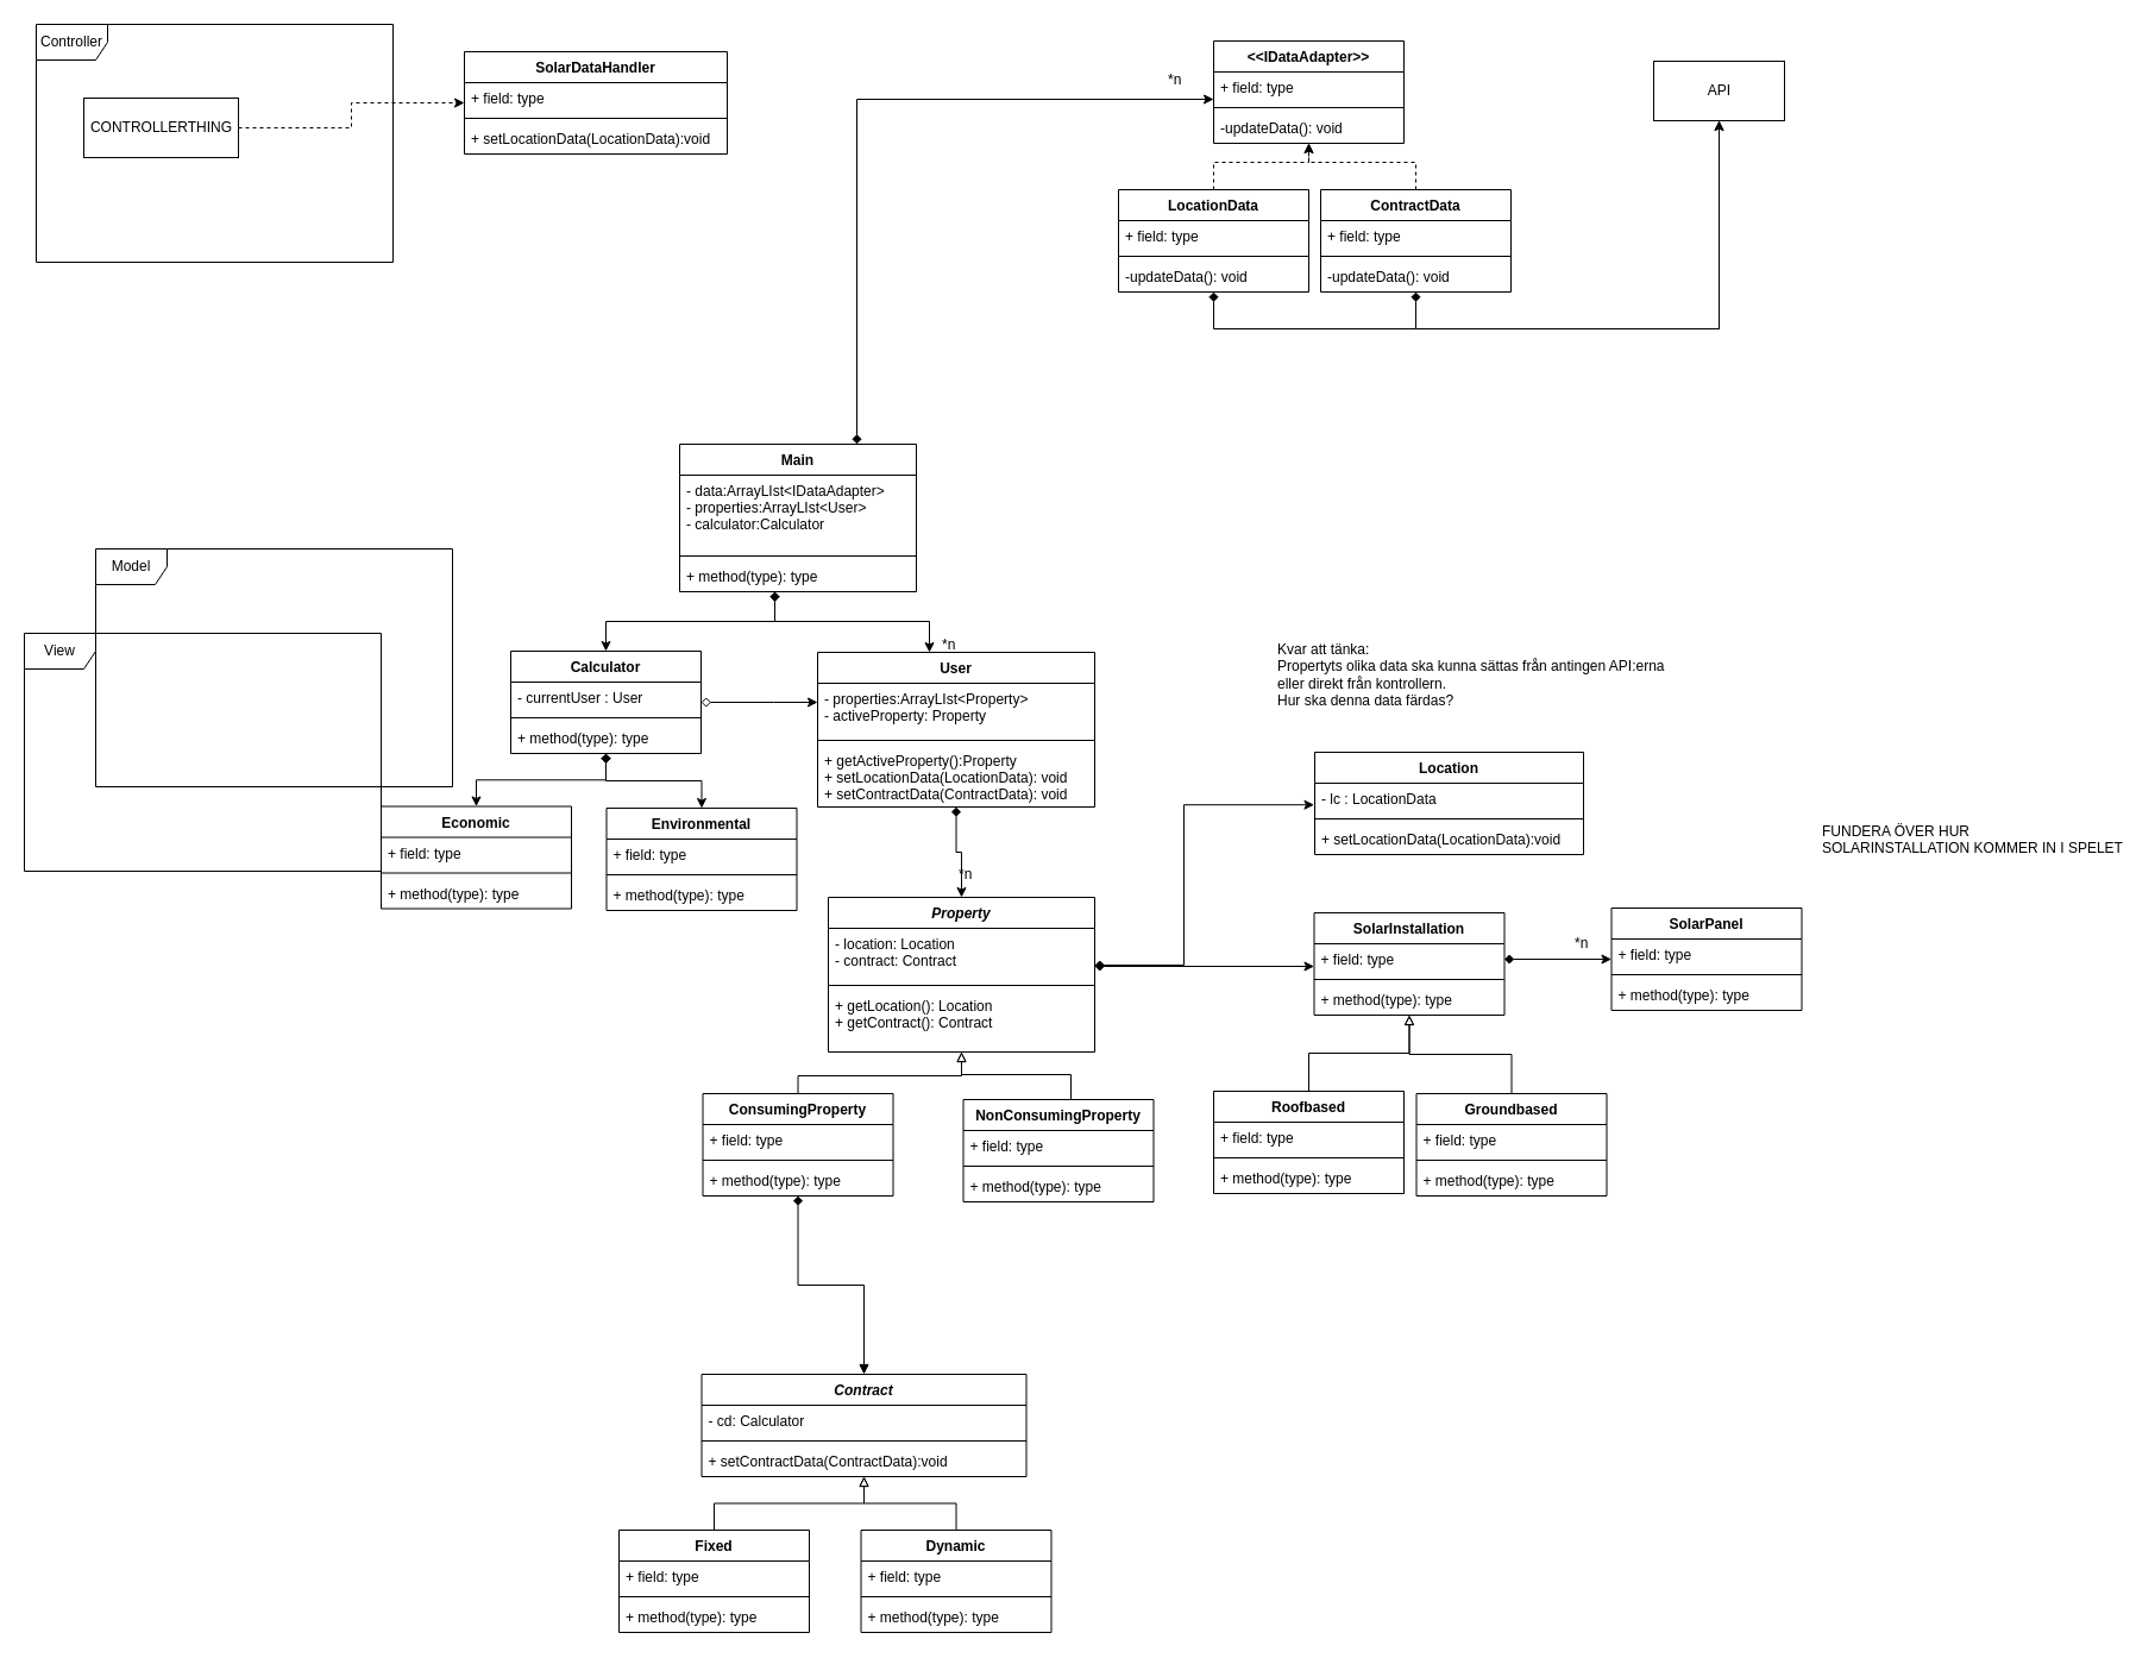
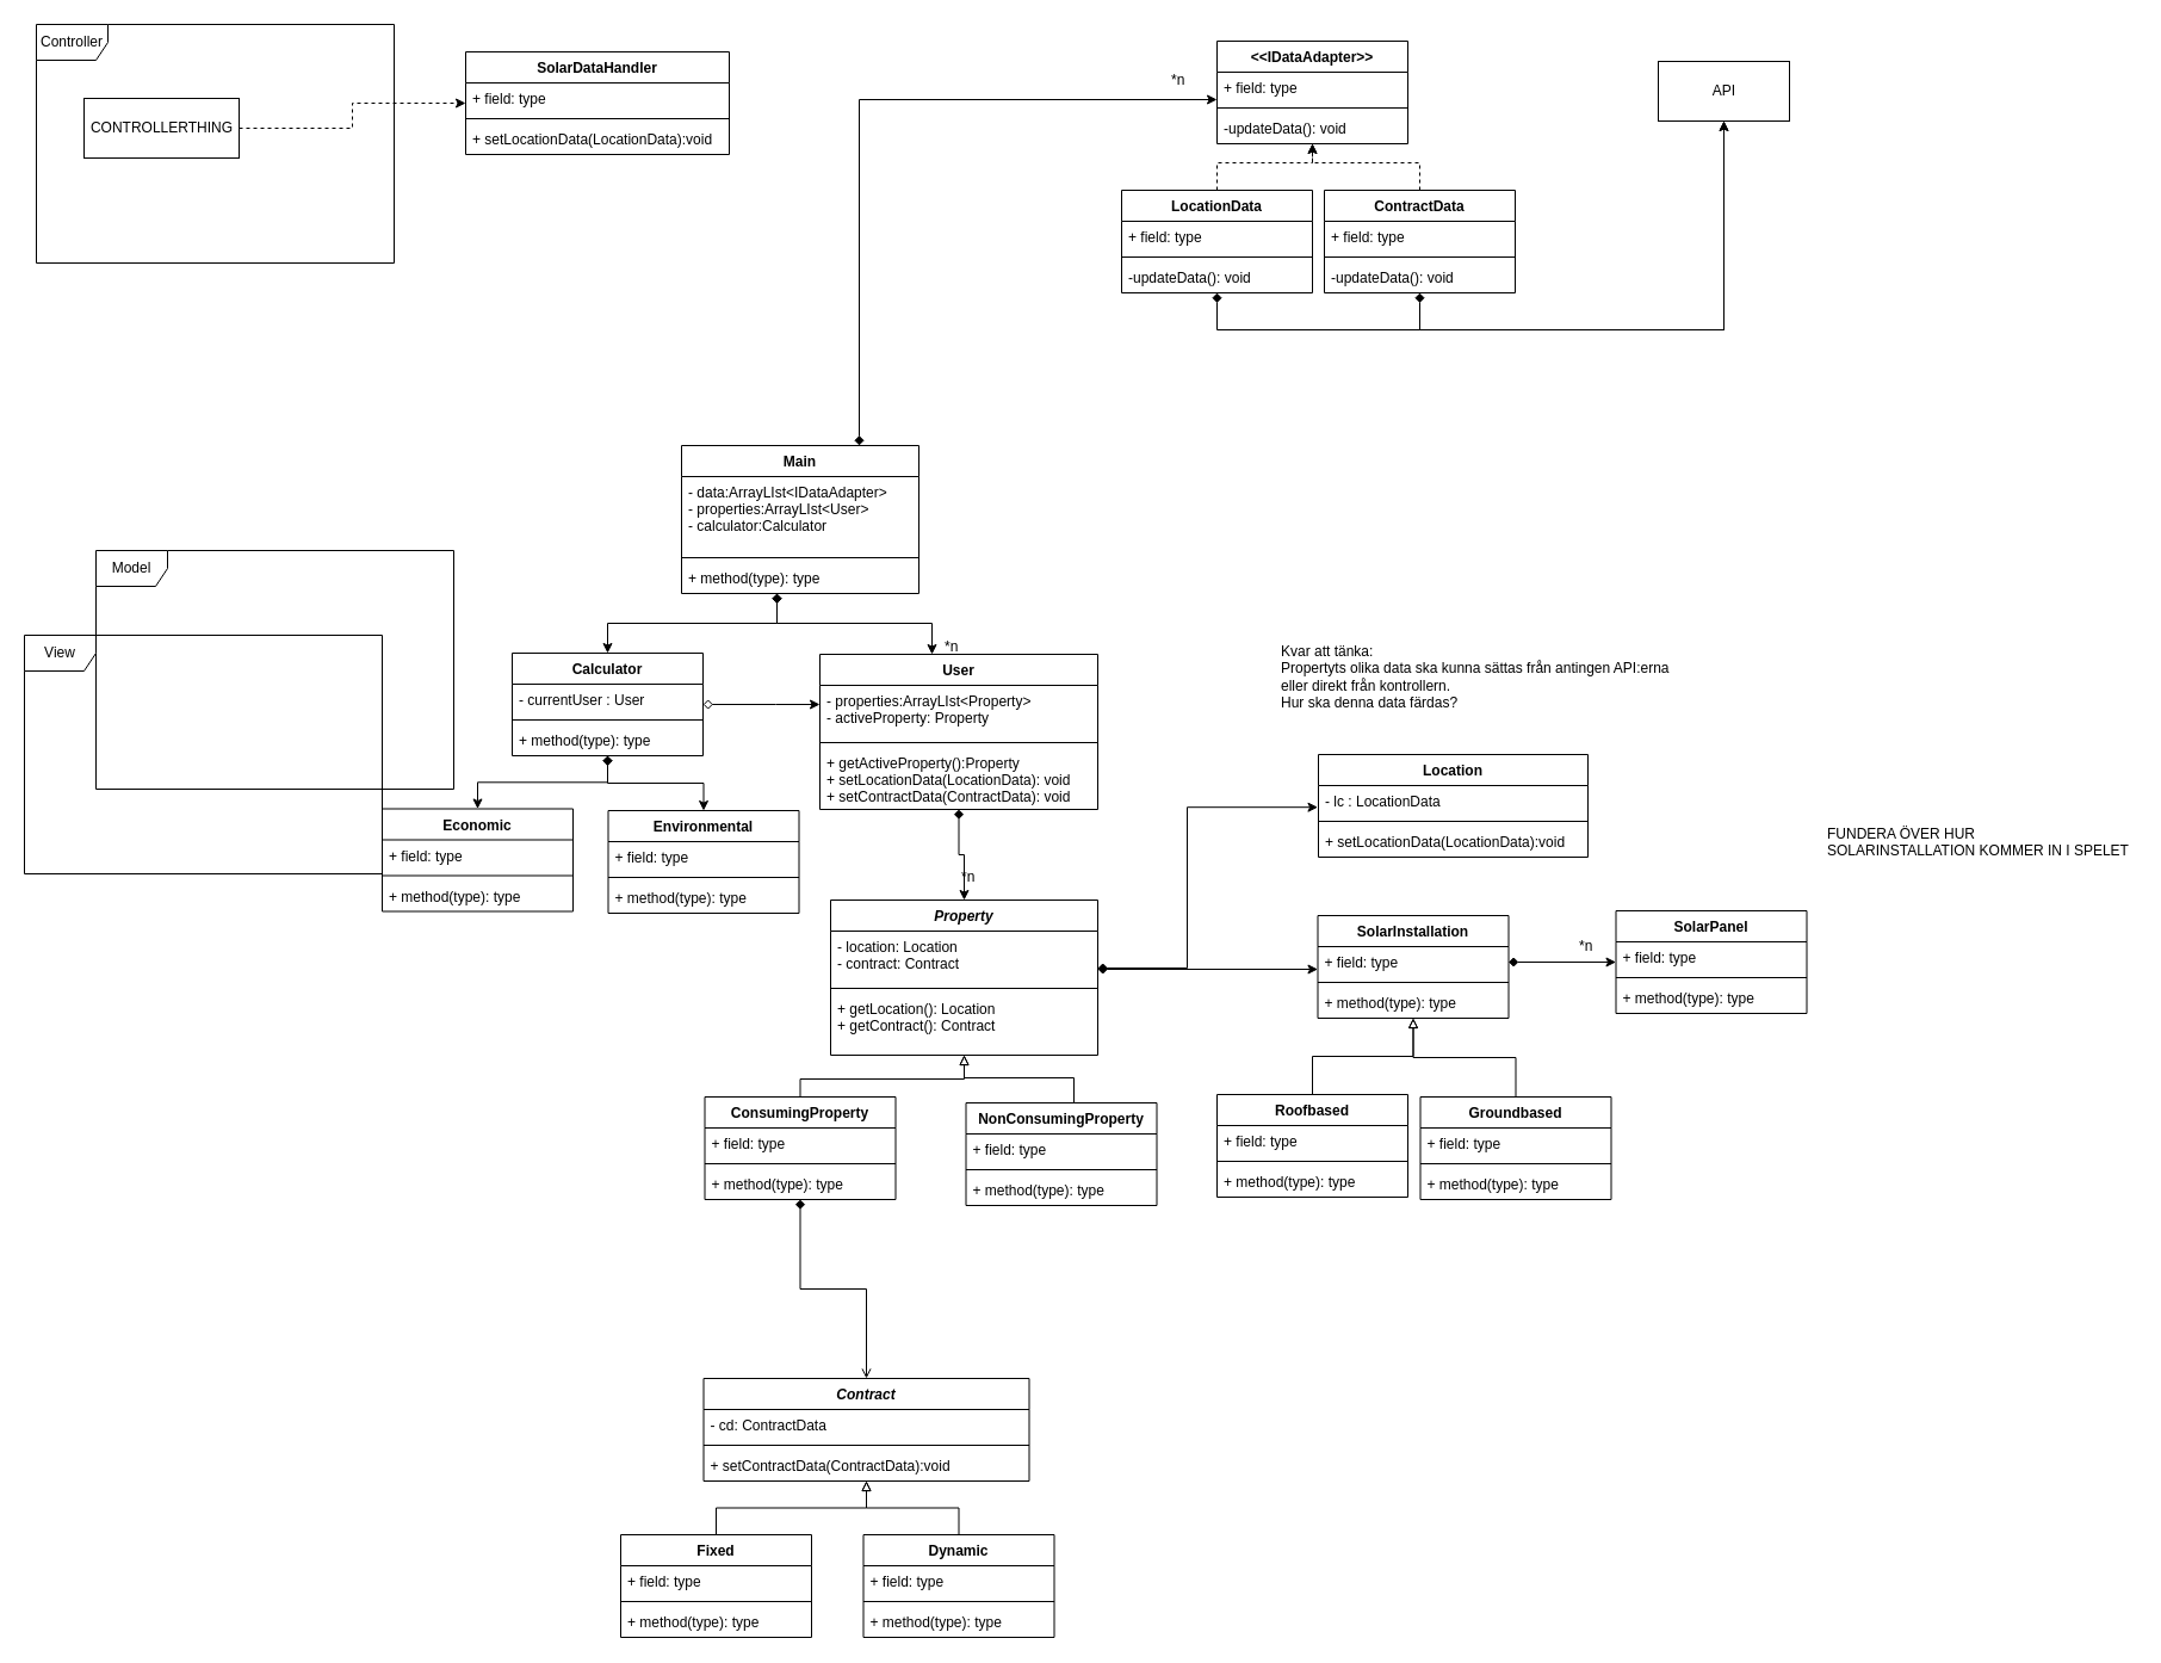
- <mxCell id="57" style="edgeStyle=orthogonalEdgeStyle;rounded=0;orthogonalLoop=1;jettySize=auto;html=1;startArrow=diamond;startFill=1;endArrow=block;endFill=1;" edge="1" parent="1" source="59" target="68"><mxGeometry relative="1" as="geometry"><mxPoint x="707" y="1040" as="targetPoint" /></mxGeometry></mxCell>
+ <mxCell id="57" style="edgeStyle=orthogonalEdgeStyle;rounded=0;orthogonalLoop=1;jettySize=auto;html=1;startArrow=diamond;startFill=1;endArrow=open;endFill=1;" edge="1" parent="1" source="59" target="68"><mxGeometry relative="1" as="geometry"><mxPoint x="707" y="1040" as="targetPoint" /></mxGeometry></mxCell>
- <mxCell id="69" value="- cd: Calculator" style="text;strokeColor=none;fillColor=none;align=left;verticalAlign=top;spacingLeft=4;spacingRight=4;overflow=hidden;rotatable=0;points=[[0,0.5],[1,0.5]];portConstraint=eastwest;" vertex="1" parent="68"><mxGeometry y="26" width="273" height="26" as="geometry" /></mxCell>
+ <mxCell id="69" value="- cd: ContractData" style="text;strokeColor=none;fillColor=none;align=left;verticalAlign=top;spacingLeft=4;spacingRight=4;overflow=hidden;rotatable=0;points=[[0,0.5],[1,0.5]];portConstraint=eastwest;" vertex="1" parent="68"><mxGeometry y="26" width="273" height="26" as="geometry" /></mxCell>
